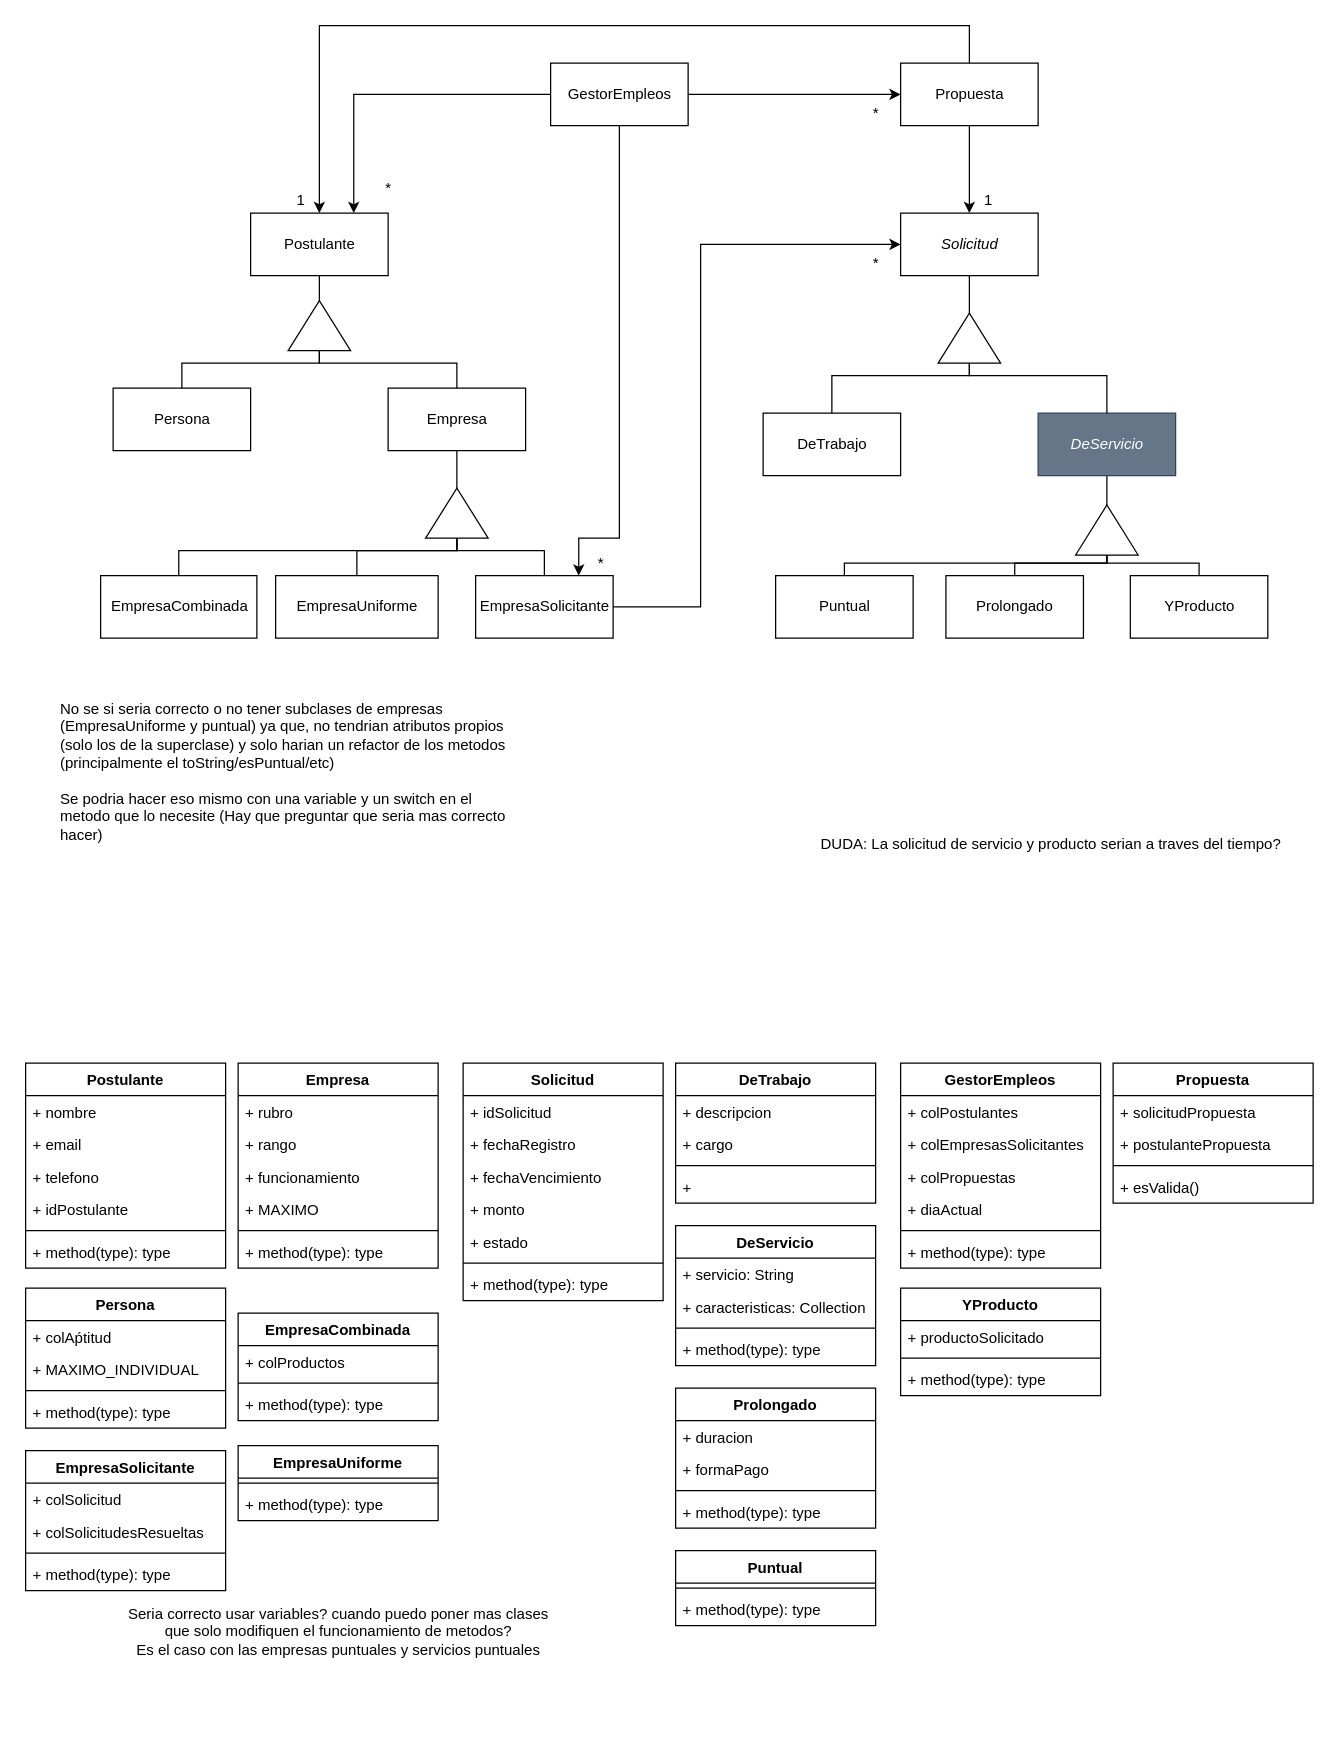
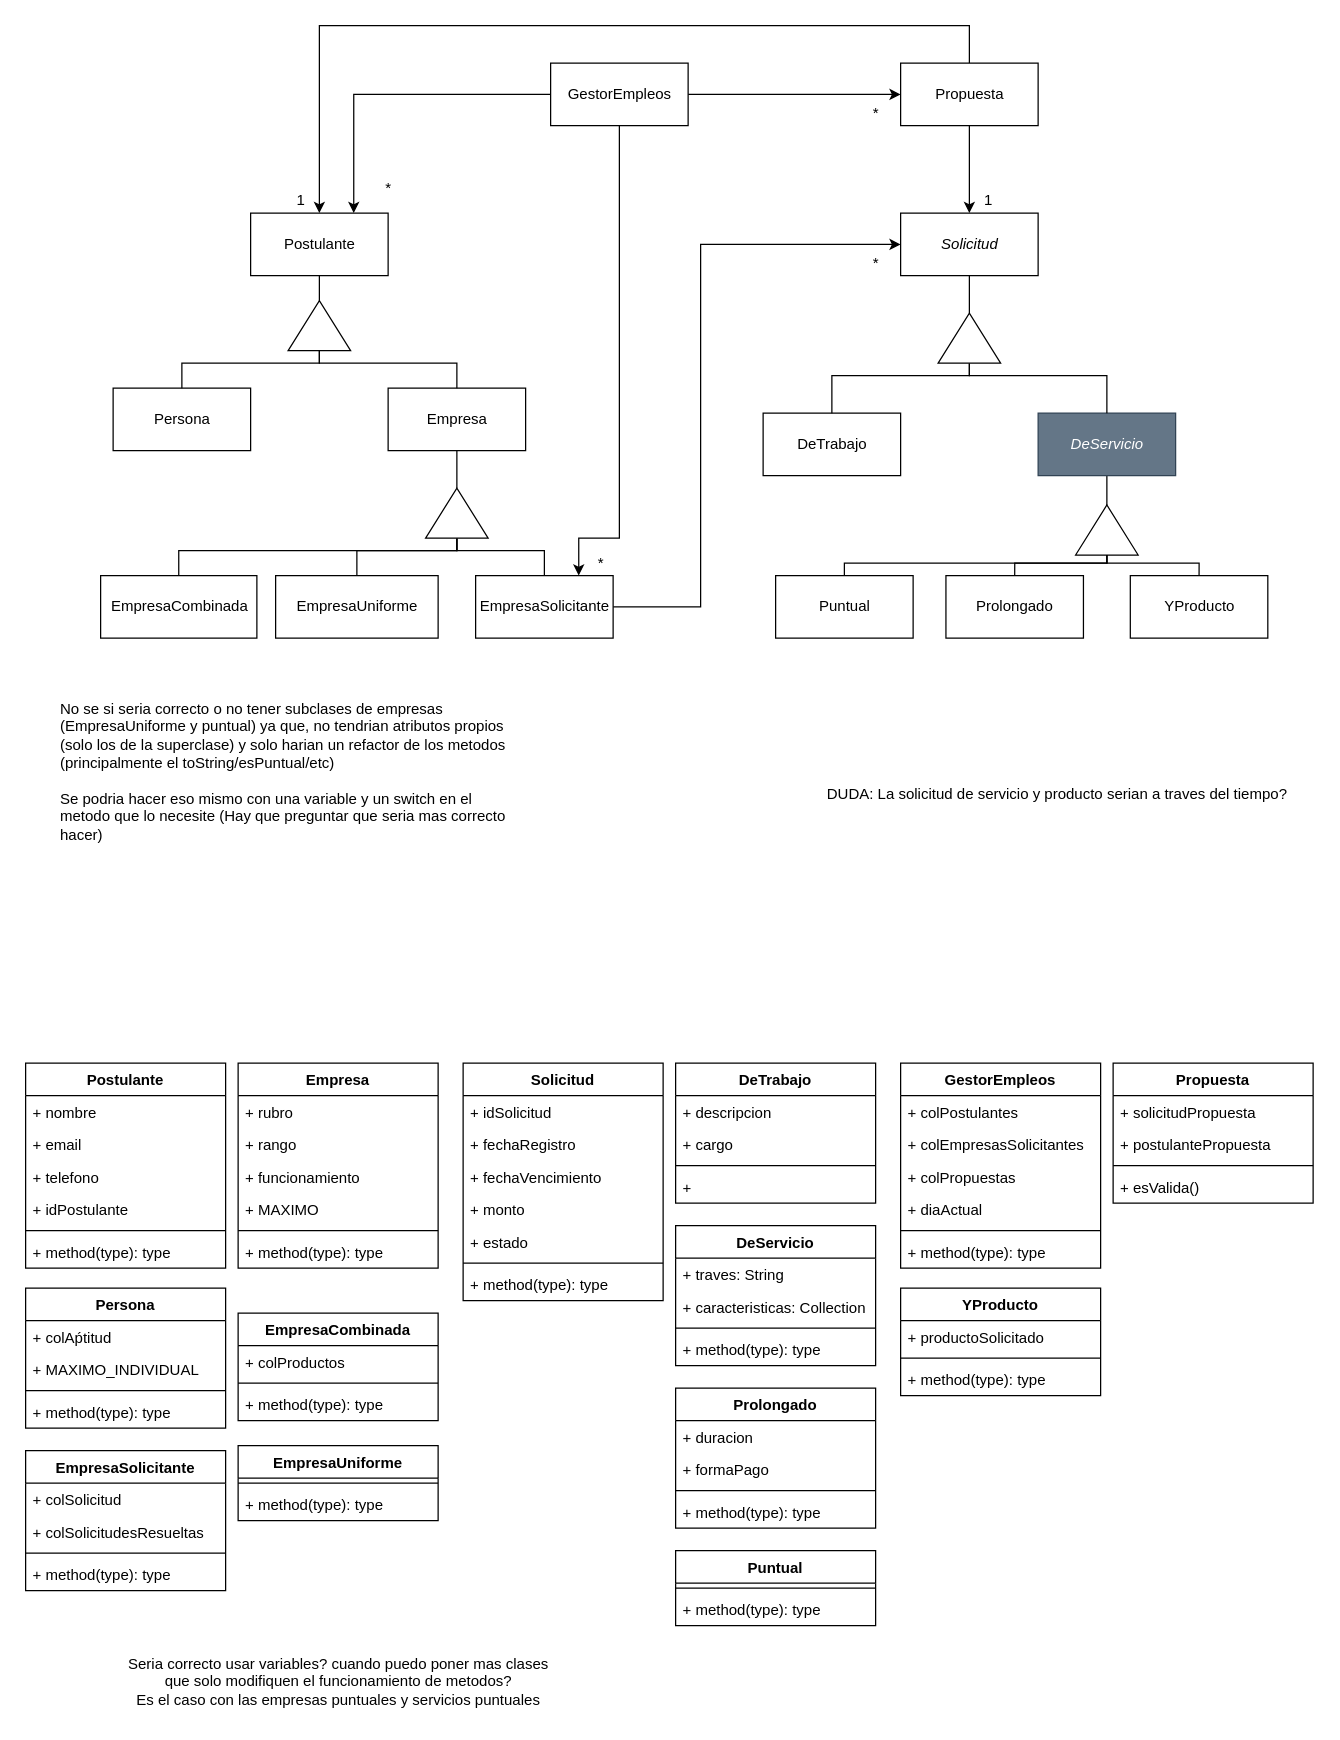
- <mxCell id="94" value="&lt;div style=&quot;text-align: left&quot;&gt;&lt;span&gt;DUDA: La solicitud de servicio y producto serian a traves del tiempo?&lt;/span&gt;&lt;/div&gt;" style="text;html=1;align=center;verticalAlign=middle;resizable=0;points=[];autosize=1;" parent="1" vertex="1"><mxGeometry x="650" y="665" width="380" height="20" as="geometry" /></mxCell>
+ <mxCell id="94" value="&lt;div style=&quot;text-align: left&quot;&gt;&lt;span&gt;DUDA: La solicitud de servicio y producto serian a traves del tiempo?&lt;/span&gt;&lt;/div&gt;" style="text;html=1;align=center;verticalAlign=middle;resizable=0;points=[];autosize=1;" parent="1" vertex="1"><mxGeometry x="655" y="625" width="380" height="20" as="geometry" /></mxCell>
- <mxCell id="59" value="+ servicio: String " style="text;strokeColor=none;fillColor=none;align=left;verticalAlign=top;spacingLeft=4;spacingRight=4;overflow=hidden;rotatable=0;points=[[0,0.5],[1,0.5]];portConstraint=eastwest;" parent="58" vertex="1"><mxGeometry y="26" width="160" height="26" as="geometry" /></mxCell>
+ <mxCell id="59" value="+ traves: String " style="text;strokeColor=none;fillColor=none;align=left;verticalAlign=top;spacingLeft=4;spacingRight=4;overflow=hidden;rotatable=0;points=[[0,0.5],[1,0.5]];portConstraint=eastwest;" parent="58" vertex="1"><mxGeometry y="26" width="160" height="26" as="geometry" /></mxCell>
- <mxCell id="99" value="Seria correcto usar variables? cuando puedo poner mas clases&lt;br&gt;que solo modifiquen el funcionamiento de metodos?&lt;br&gt;Es el caso con las empresas puntuales y servicios puntuales&lt;br&gt;" style="text;html=1;align=center;verticalAlign=middle;resizable=0;points=[];autosize=1;" parent="1" vertex="1"><mxGeometry x="95" y="1280" width="350" height="50" as="geometry" /></mxCell>
+ <mxCell id="99" value="Seria correcto usar variables? cuando puedo poner mas clases&lt;br&gt;que solo modifiquen el funcionamiento de metodos?&lt;br&gt;Es el caso con las empresas puntuales y servicios puntuales&lt;br&gt;" style="text;html=1;align=center;verticalAlign=middle;resizable=0;points=[];autosize=1;" parent="1" vertex="1"><mxGeometry x="95" y="1320" width="350" height="50" as="geometry" /></mxCell>
